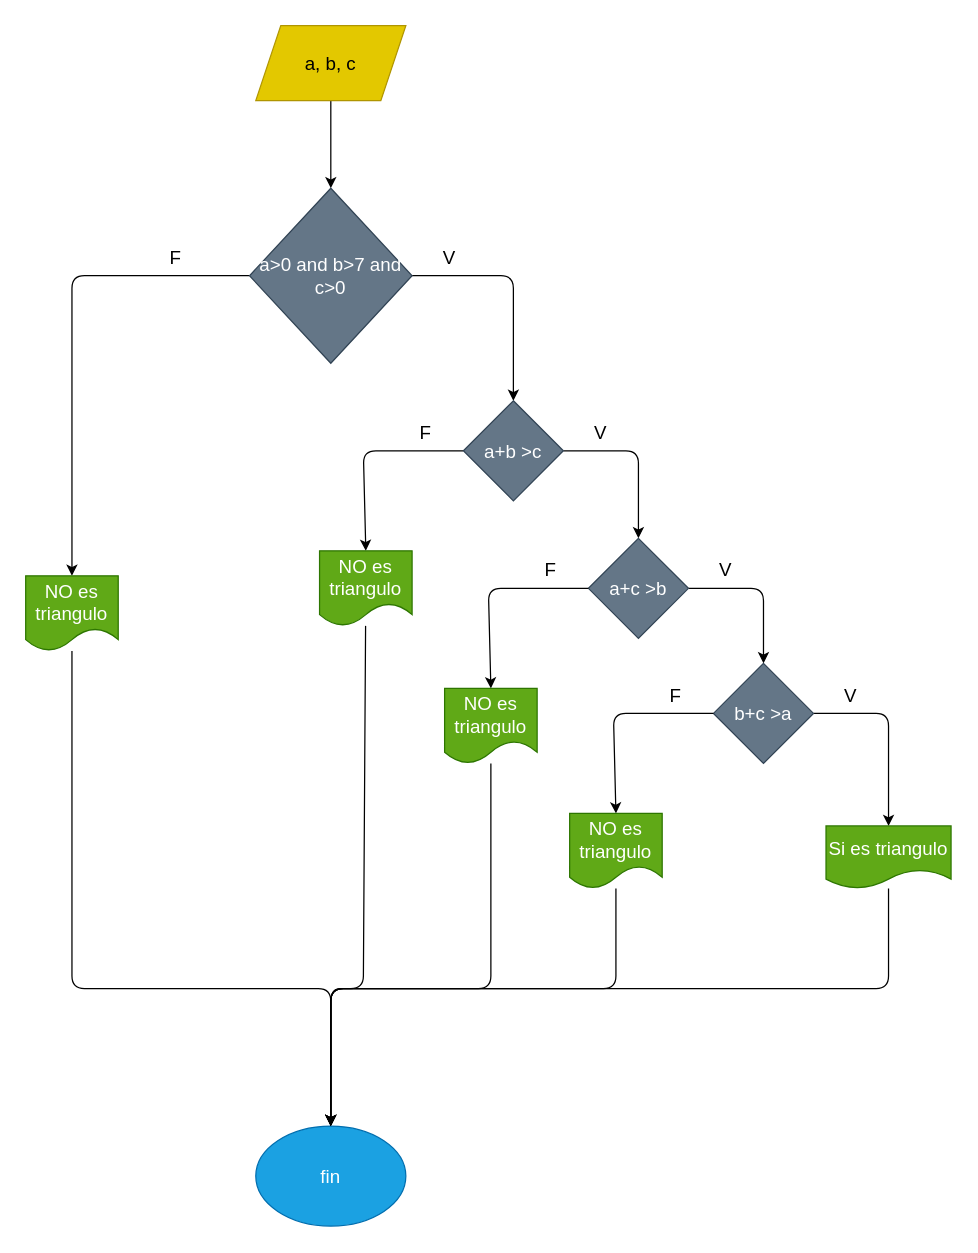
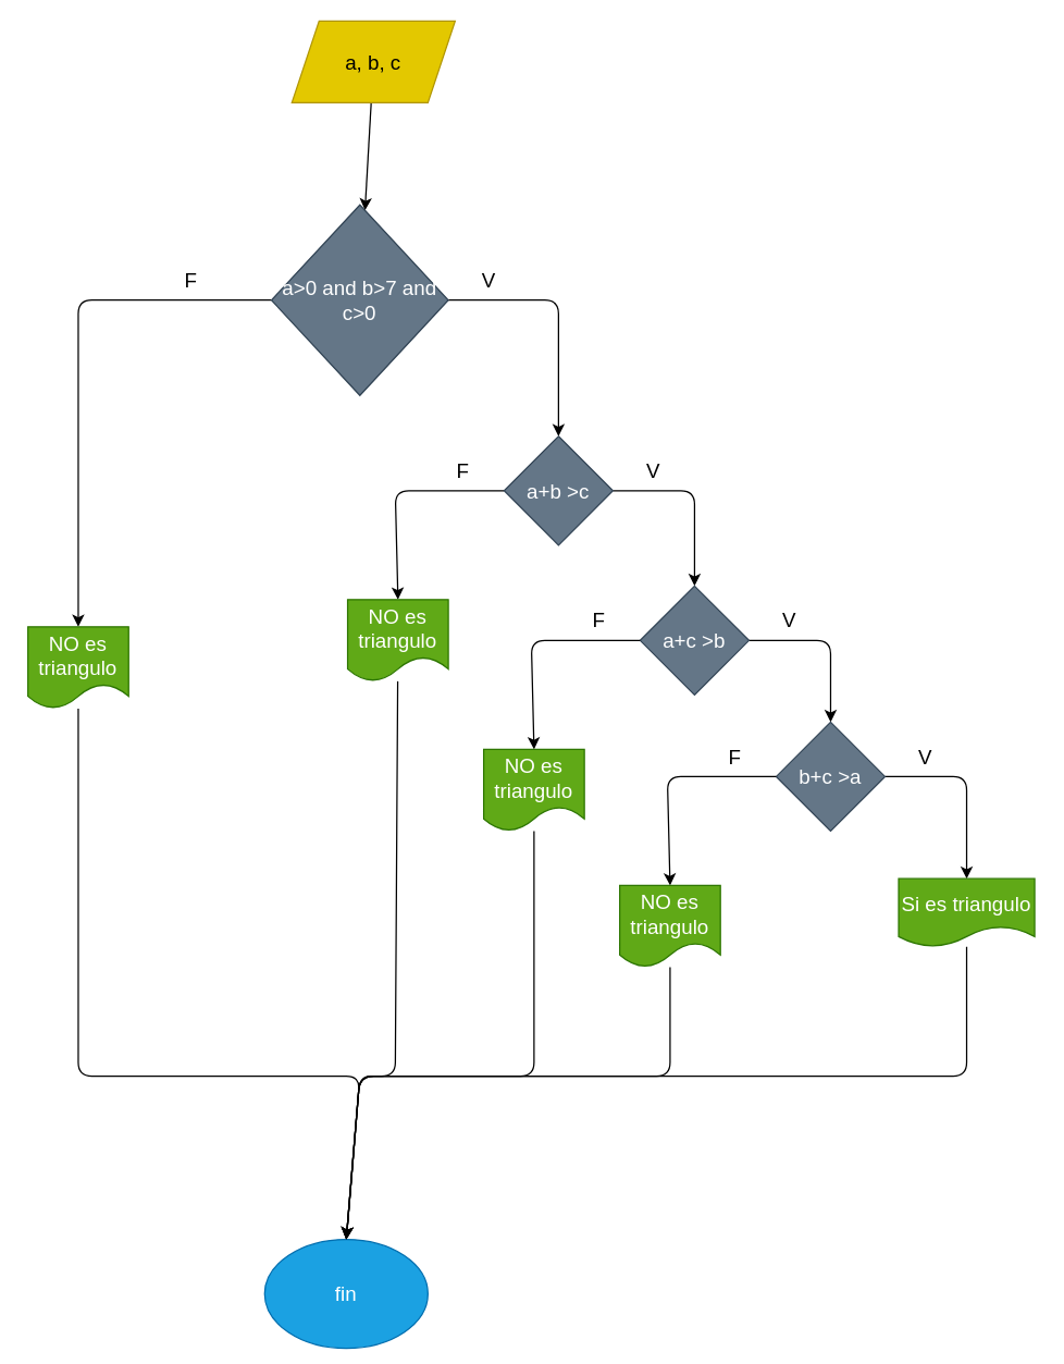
- <mxCell id="3" value="a, b, c" style="shape=parallelogram;perimeter=parallelogramPerimeter;whiteSpace=wrap;html=1;fixedSize=1;fontSize=15;fillColor=#e3c800;fontColor=#000000;strokeColor=#B09500;" vertex="1" parent="1"><mxGeometry x="204" y="20" width="120" height="60" as="geometry" /></mxCell>
+ <mxCell id="3" value="a, b, c" style="shape=parallelogram;perimeter=parallelogramPerimeter;whiteSpace=wrap;html=1;fixedSize=1;fontSize=15;fillColor=#e3c800;fontColor=#000000;strokeColor=#B09500;" vertex="1" parent="1"><mxGeometry x="214" y="15" width="120" height="60" as="geometry" /></mxCell>
- <mxCell id="15" value="Si es triangulo" style="shape=document;whiteSpace=wrap;html=1;boundedLbl=1;fontSize=15;fillColor=#60a917;fontColor=#ffffff;strokeColor=#2D7600;" vertex="1" parent="1"><mxGeometry x="660" y="660" width="100" height="50" as="geometry" /></mxCell>
+ <mxCell id="15" value="Si es triangulo" style="shape=document;whiteSpace=wrap;html=1;boundedLbl=1;fontSize=15;fillColor=#60a917;fontColor=#ffffff;strokeColor=#2D7600;" vertex="1" parent="1"><mxGeometry x="660" y="645" width="100" height="50" as="geometry" /></mxCell>
- <mxCell id="16" value="fin" style="ellipse;whiteSpace=wrap;html=1;fontSize=15;fillColor=#1ba1e2;fontColor=#ffffff;strokeColor=#006EAF;" vertex="1" parent="1"><mxGeometry x="204" y="900" width="120" height="80" as="geometry" /></mxCell>
+ <mxCell id="16" value="fin" style="ellipse;whiteSpace=wrap;html=1;fontSize=15;fillColor=#1ba1e2;fontColor=#ffffff;strokeColor=#006EAF;" vertex="1" parent="1"><mxGeometry x="194" y="910" width="120" height="80" as="geometry" /></mxCell>
